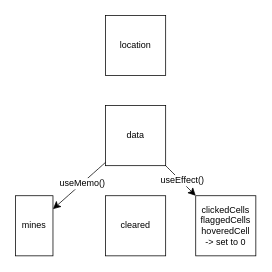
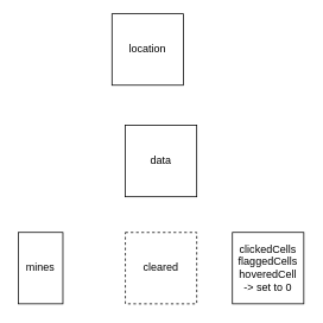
- <mxCell id="2" value="location" style="whiteSpace=wrap;html=1;aspect=fixed;" vertex="1" parent="1"><mxGeometry x="140" y="20" width="80" height="80" as="geometry" /></mxCell>
+ <mxCell id="2" value="location" style="whiteSpace=wrap;html=1;aspect=fixed;" vertex="1" parent="1"><mxGeometry x="125" y="15" width="80" height="80" as="geometry" /></mxCell>
- <mxCell id="14" value="" style="endArrow=classic;html=1;rounded=0;fontSize=12;startSize=8;endSize=8;curved=1;" edge="1" parent="1" source="3" target="12"><mxGeometry width="50" height="50" relative="1" as="geometry"><mxPoint x="240" y="430" as="sourcePoint" /><mxPoint x="290" y="380" as="targetPoint" /></mxGeometry></mxCell>
- <mxCell id="15" value="useEffect()" style="edgeLabel;html=1;align=center;verticalAlign=middle;resizable=0;points=[];fontSize=12;" vertex="1" connectable="0" parent="14"><mxGeometry x="0.05" y="1" relative="1" as="geometry"><mxPoint y="-1" as="offset" /></mxGeometry></mxCell>
- <mxCell id="6" value="" style="endArrow=classic;html=1;rounded=0;fontSize=12;startSize=8;endSize=8;curved=1;" edge="1" parent="1" source="3" target="4"><mxGeometry width="50" height="50" relative="1" as="geometry"><mxPoint x="240" y="430" as="sourcePoint" /><mxPoint x="290" y="380" as="targetPoint" /></mxGeometry></mxCell>
- <mxCell id="7" value="useMemo()" style="edgeLabel;html=1;align=center;verticalAlign=middle;resizable=0;points=[];fontSize=12;" vertex="1" connectable="0" parent="6"><mxGeometry x="-0.1" relative="1" as="geometry"><mxPoint as="offset" /></mxGeometry></mxCell>
- <mxCell id="5" value="&lt;div&gt;cleared&lt;/div&gt;" style="whiteSpace=wrap;html=1;aspect=fixed;" vertex="1" parent="1"><mxGeometry x="140" y="260" width="80" height="80" as="geometry" /></mxCell>
+ <mxCell id="5" value="&lt;div&gt;cleared&lt;/div&gt;" style="whiteSpace=wrap;html=1;aspect=fixed;dashed=1;" vertex="1" parent="1"><mxGeometry x="140" y="260" width="80" height="80" as="geometry" /></mxCell>
